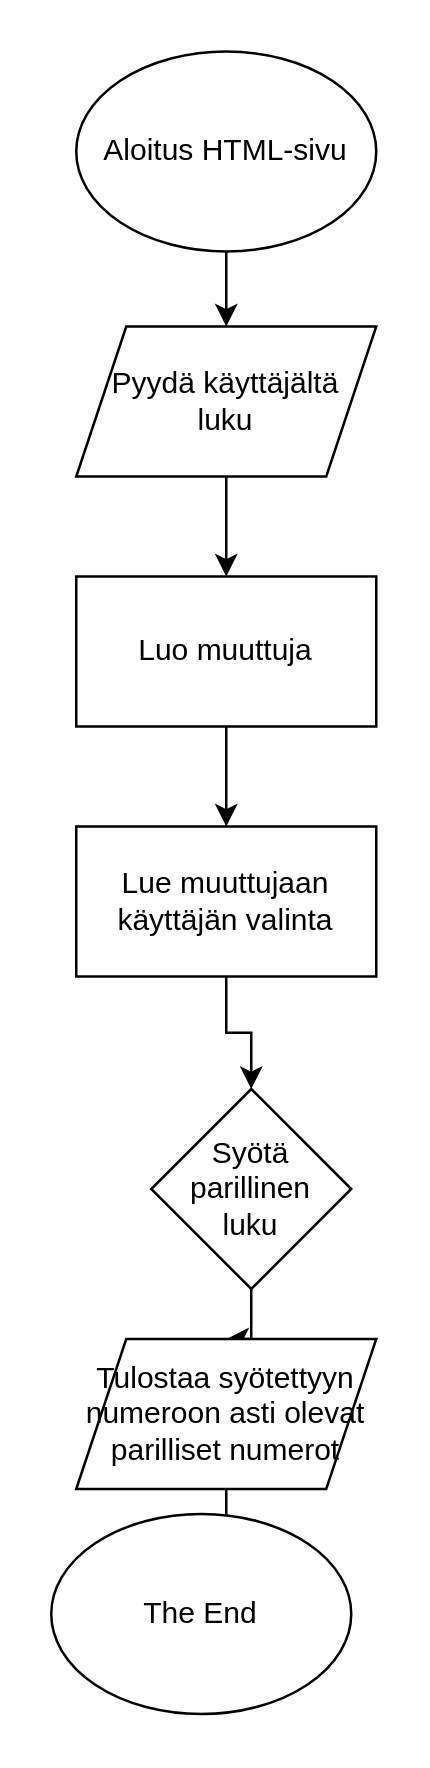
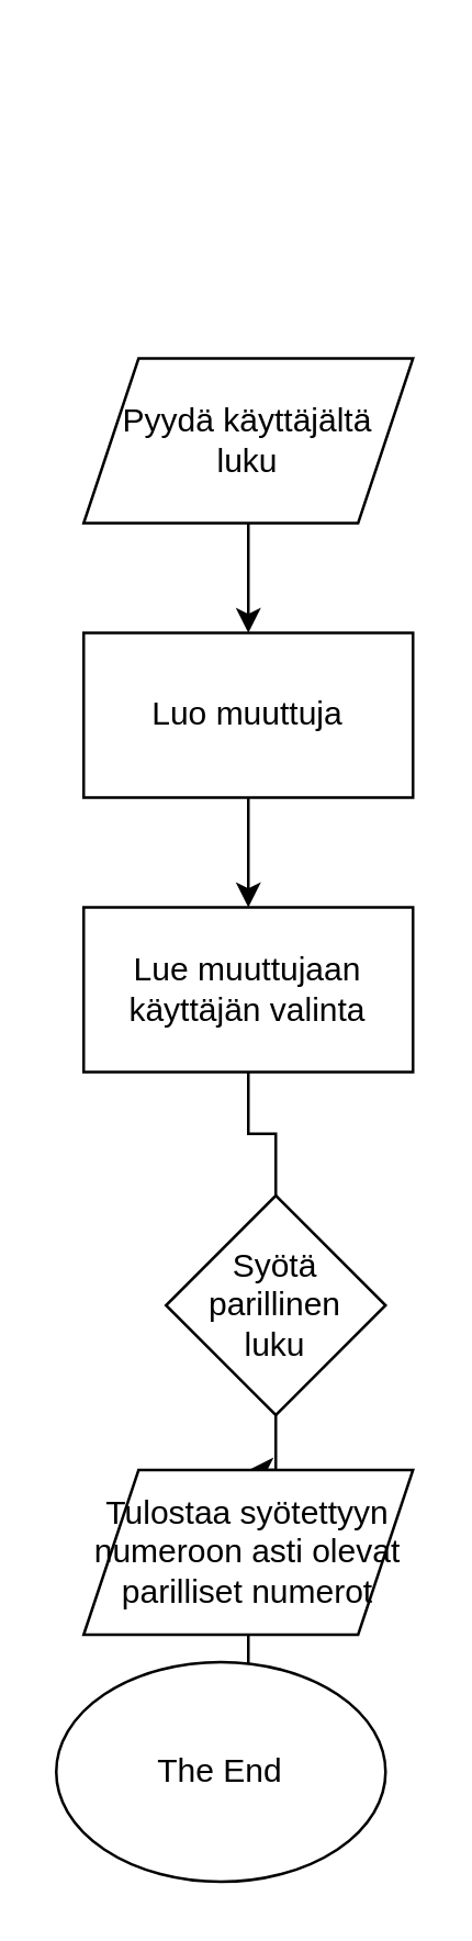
- <mxCell id="3" value="Aloitus HTML-sivu" style="ellipse;whiteSpace=wrap;html=1;" parent="1" vertex="1"><mxGeometry x="30" y="20" width="120" height="80" as="geometry" /></mxCell>
- <mxCell id="2" value="" style="edgeStyle=orthogonalEdgeStyle;rounded=0;orthogonalLoop=1;jettySize=auto;html=1;" parent="1" source="3" target="5" edge="1"><mxGeometry relative="1" as="geometry" /></mxCell>
- <mxCell id="8" value="" style="edgeStyle=orthogonalEdgeStyle;rounded=0;orthogonalLoop=1;jettySize=auto;html=1;" parent="1" source="9" target="11" edge="1"><mxGeometry relative="1" as="geometry" /></mxCell>
+ <mxCell id="8" value="" style="edgeStyle=orthogonalEdgeStyle;rounded=0;orthogonalLoop=1;jettySize=auto;html=1;endArrow=none;" parent="1" source="9" target="11" edge="1"><mxGeometry relative="1" as="geometry" /></mxCell>
